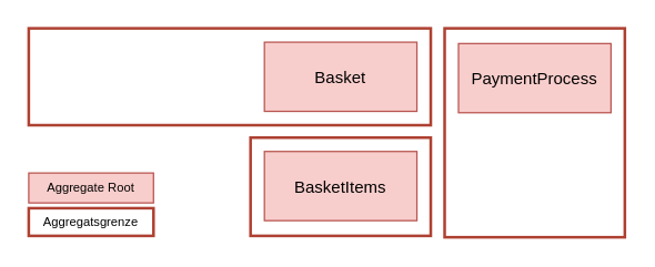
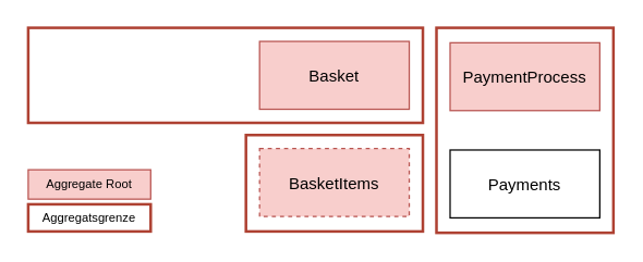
- <mxCell id="6" value="BasketItems" style="strokeColor=#b85450;fillColor=#f8cecc;" parent="1" vertex="1"><mxGeometry x="190" y="109" width="110" height="50" as="geometry" /></mxCell>
+ <mxCell id="6" value="BasketItems" style="strokeColor=#b85450;fillColor=#f8cecc;dashed=1;" parent="1" vertex="1"><mxGeometry x="190" y="109" width="110" height="50" as="geometry" /></mxCell>
+ <mxCell id="8" value="Payments" style="strokeColor=#000000;fillColor=#FFFFFF;fontColor=#000000;" parent="1" vertex="1"><mxGeometry x="330" y="110" width="110" height="50" as="geometry" /></mxCell>
